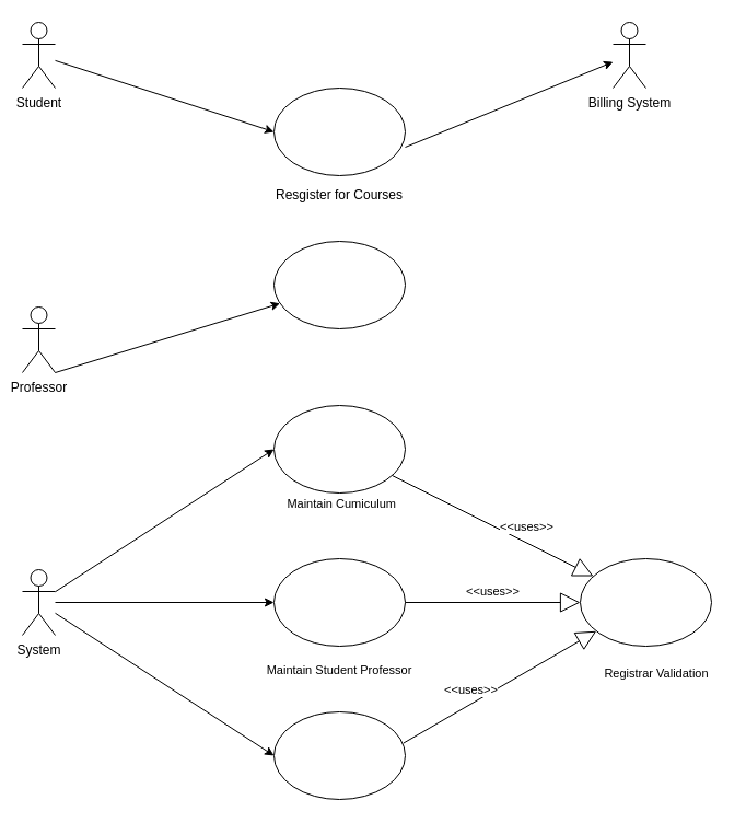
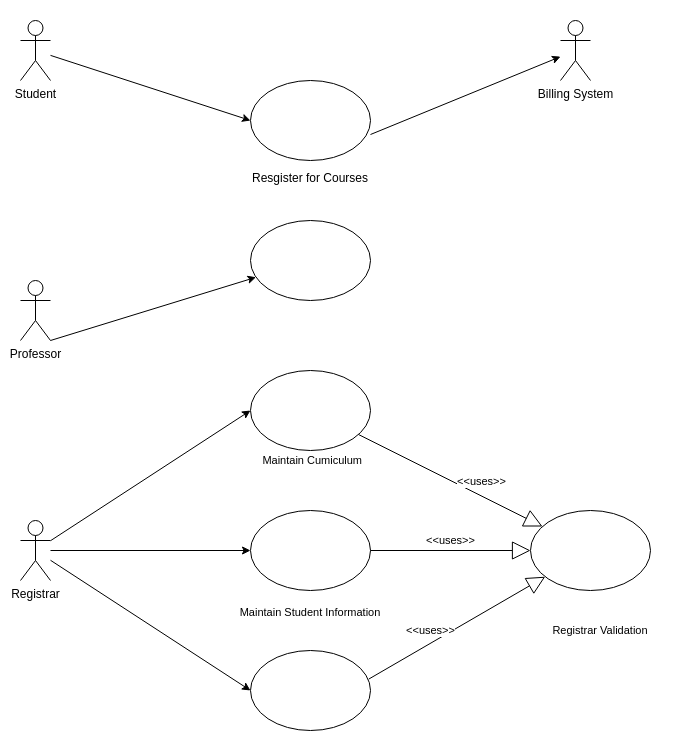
- <mxCell id="10" value="System" style="shape=umlActor;verticalLabelPosition=bottom;verticalAlign=top;html=1;outlineConnect=0;" vertex="1" parent="1"><mxGeometry x="20" y="520" width="30" height="60" as="geometry" /></mxCell>
+ <mxCell id="10" value="Registrar" style="shape=umlActor;verticalLabelPosition=bottom;verticalAlign=top;html=1;outlineConnect=0;" vertex="1" parent="1"><mxGeometry x="20" y="520" width="30" height="60" as="geometry" /></mxCell>
- <mxCell id="23" value="&lt;br&gt;&lt;div&gt;Maintain Student Professor&lt;/div&gt;" style="text;html=1;align=center;verticalAlign=middle;whiteSpace=wrap;rounded=0;fontFamily=Helvetica;fontSize=11;fontColor=default;labelBackgroundColor=default;" vertex="1" parent="1"><mxGeometry x="235" y="590" width="150" height="30" as="geometry" /></mxCell>
+ <mxCell id="23" value="&lt;br&gt;&lt;div&gt;Maintain Student Information&lt;/div&gt;" style="text;html=1;align=center;verticalAlign=middle;whiteSpace=wrap;rounded=0;fontFamily=Helvetica;fontSize=11;fontColor=default;labelBackgroundColor=default;" vertex="1" parent="1"><mxGeometry x="235" y="590" width="150" height="30" as="geometry" /></mxCell>
- <mxCell id="24" value="Registrar Validation" style="text;html=1;align=center;verticalAlign=middle;whiteSpace=wrap;rounded=0;fontFamily=Helvetica;fontSize=11;fontColor=default;labelBackgroundColor=default;" vertex="1" parent="1"><mxGeometry x="540" y="600" width="120" height="30" as="geometry" /></mxCell>
+ <mxCell id="24" value="Registrar Validation" style="text;html=1;align=center;verticalAlign=middle;whiteSpace=wrap;rounded=0;fontFamily=Helvetica;fontSize=11;fontColor=default;labelBackgroundColor=default;" vertex="1" parent="1"><mxGeometry x="540" y="615" width="120" height="30" as="geometry" /></mxCell>
